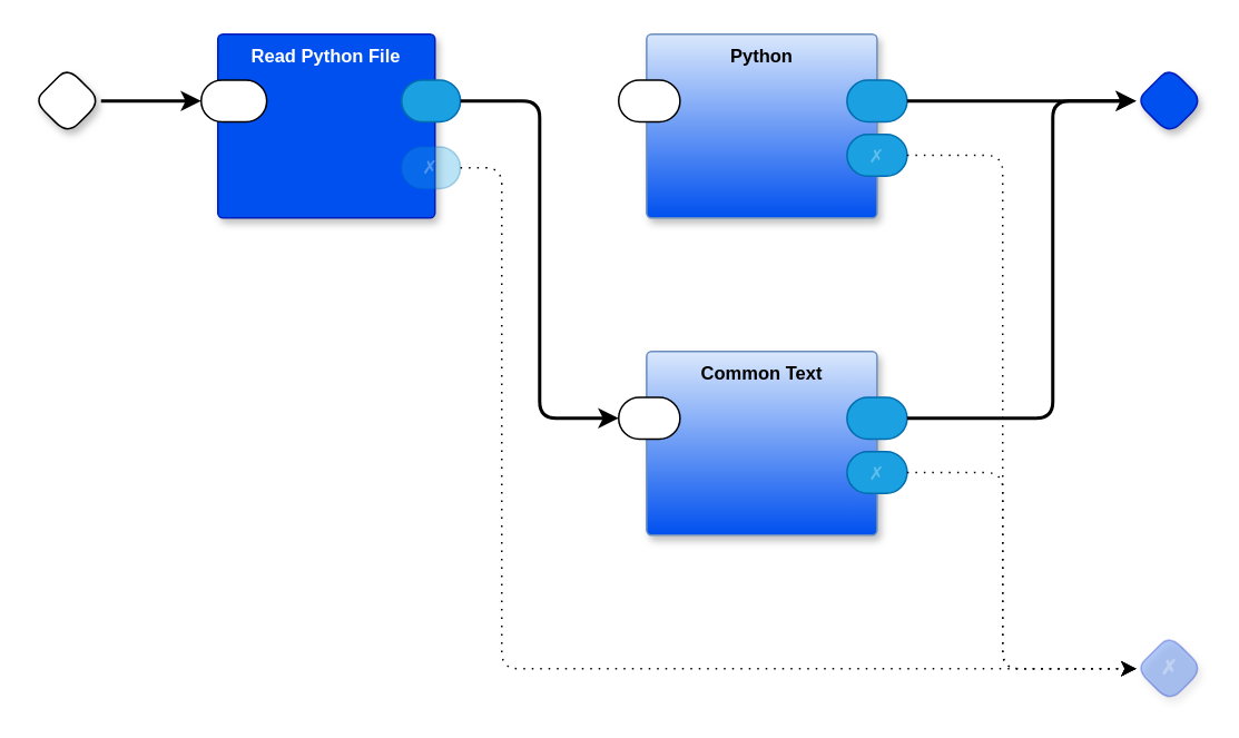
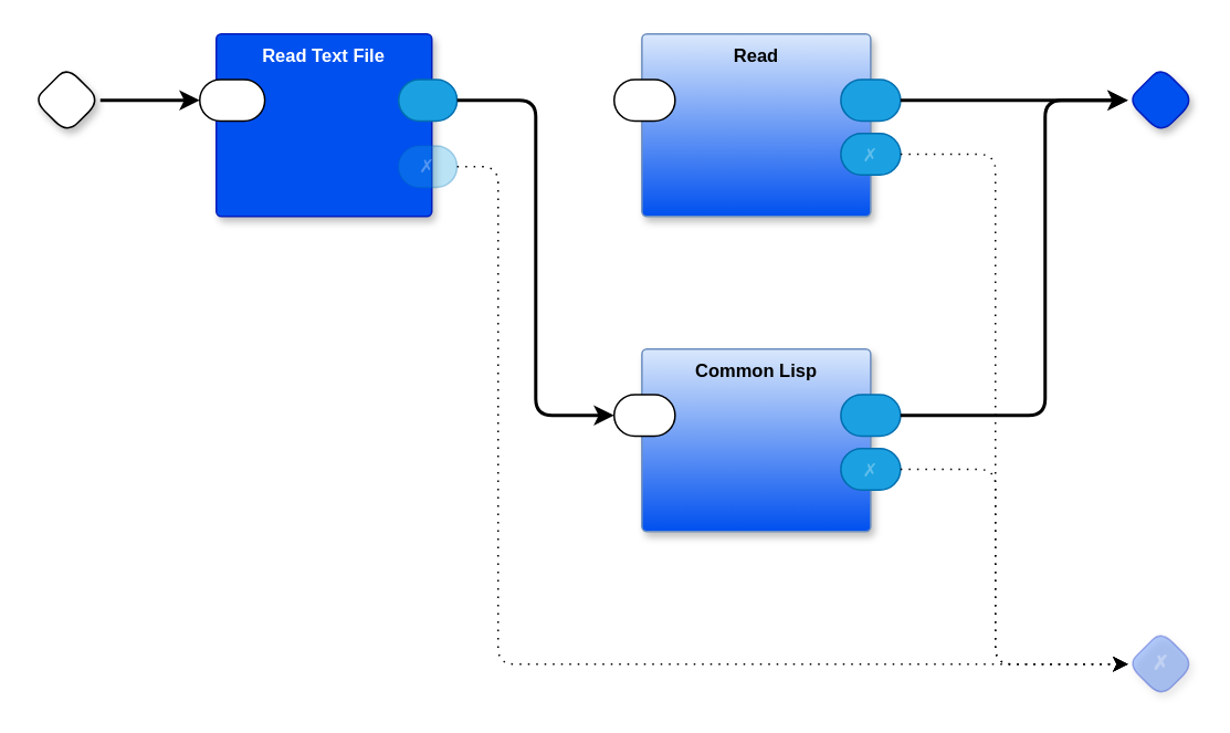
- <mxCell id="9" value="Read Python File" style="rounded=1;whiteSpace=wrap;html=1;sketch=0;container=1;recursiveResize=0;verticalAlign=top;arcSize=6;fontStyle=1;autosize=0;points=[];absoluteArcSize=1;shadow=1;strokeColor=#001DBC;fillColor=#0050ef;fontColor=#ffffff;fontFamily=Helvetica;fontSize=11;" parent="1" vertex="1"><mxGeometry x="130" y="20" width="130" height="110" as="geometry"><mxRectangle x="-98" y="-1230" width="99" height="26" as="alternateBounds" /></mxGeometry></mxCell>
+ <mxCell id="9" value="Read Text File" style="rounded=1;whiteSpace=wrap;html=1;sketch=0;container=1;recursiveResize=0;verticalAlign=top;arcSize=6;fontStyle=1;autosize=0;points=[];absoluteArcSize=1;shadow=1;strokeColor=#001DBC;fillColor=#0050ef;fontColor=#ffffff;fontFamily=Helvetica;fontSize=11;" parent="1" vertex="1"><mxGeometry x="130" y="20" width="130" height="110" as="geometry"><mxRectangle x="-98" y="-1230" width="99" height="26" as="alternateBounds" /></mxGeometry></mxCell>
- <mxCell id="2" value="Python" style="rounded=1;whiteSpace=wrap;html=1;container=1;recursiveResize=0;verticalAlign=top;arcSize=6;fontStyle=1;autosize=0;points=[];absoluteArcSize=1;shadow=1;strokeColor=#6c8ebf;fillColor=#dae8fc;fontFamily=Helvetica;fontSize=11;gradientColor=#0050EF;fontColor=default;" parent="1" vertex="1"><mxGeometry x="386.75" y="20" width="138" height="110" as="geometry"><mxRectangle x="-98" y="-1230" width="99" height="26" as="alternateBounds" /></mxGeometry></mxCell>
+ <mxCell id="2" value="Read" style="rounded=1;whiteSpace=wrap;html=1;container=1;recursiveResize=0;verticalAlign=top;arcSize=6;fontStyle=1;autosize=0;points=[];absoluteArcSize=1;shadow=1;strokeColor=#6c8ebf;fillColor=#dae8fc;fontFamily=Helvetica;fontSize=11;gradientColor=#0050EF;fontColor=default;" parent="1" vertex="1"><mxGeometry x="386.75" y="20" width="138" height="110" as="geometry"><mxRectangle x="-98" y="-1230" width="99" height="26" as="alternateBounds" /></mxGeometry></mxCell>
- <mxCell id="18" value="Common Text" style="rounded=1;whiteSpace=wrap;html=1;container=1;recursiveResize=0;verticalAlign=top;arcSize=6;fontStyle=1;autosize=0;points=[];absoluteArcSize=1;shadow=1;strokeColor=#6c8ebf;fillColor=#dae8fc;fontFamily=Helvetica;fontSize=11;gradientColor=#0050EF;fontColor=default;" parent="1" vertex="1"><mxGeometry x="386.75" y="210" width="138" height="110" as="geometry"><mxRectangle x="-98" y="-1230" width="99" height="26" as="alternateBounds" /></mxGeometry></mxCell>
+ <mxCell id="18" value="Common Lisp" style="rounded=1;whiteSpace=wrap;html=1;container=1;recursiveResize=0;verticalAlign=top;arcSize=6;fontStyle=1;autosize=0;points=[];absoluteArcSize=1;shadow=1;strokeColor=#6c8ebf;fillColor=#dae8fc;fontFamily=Helvetica;fontSize=11;gradientColor=#0050EF;fontColor=default;" parent="1" vertex="1"><mxGeometry x="386.75" y="210" width="138" height="110" as="geometry"><mxRectangle x="-98" y="-1230" width="99" height="26" as="alternateBounds" /></mxGeometry></mxCell>
